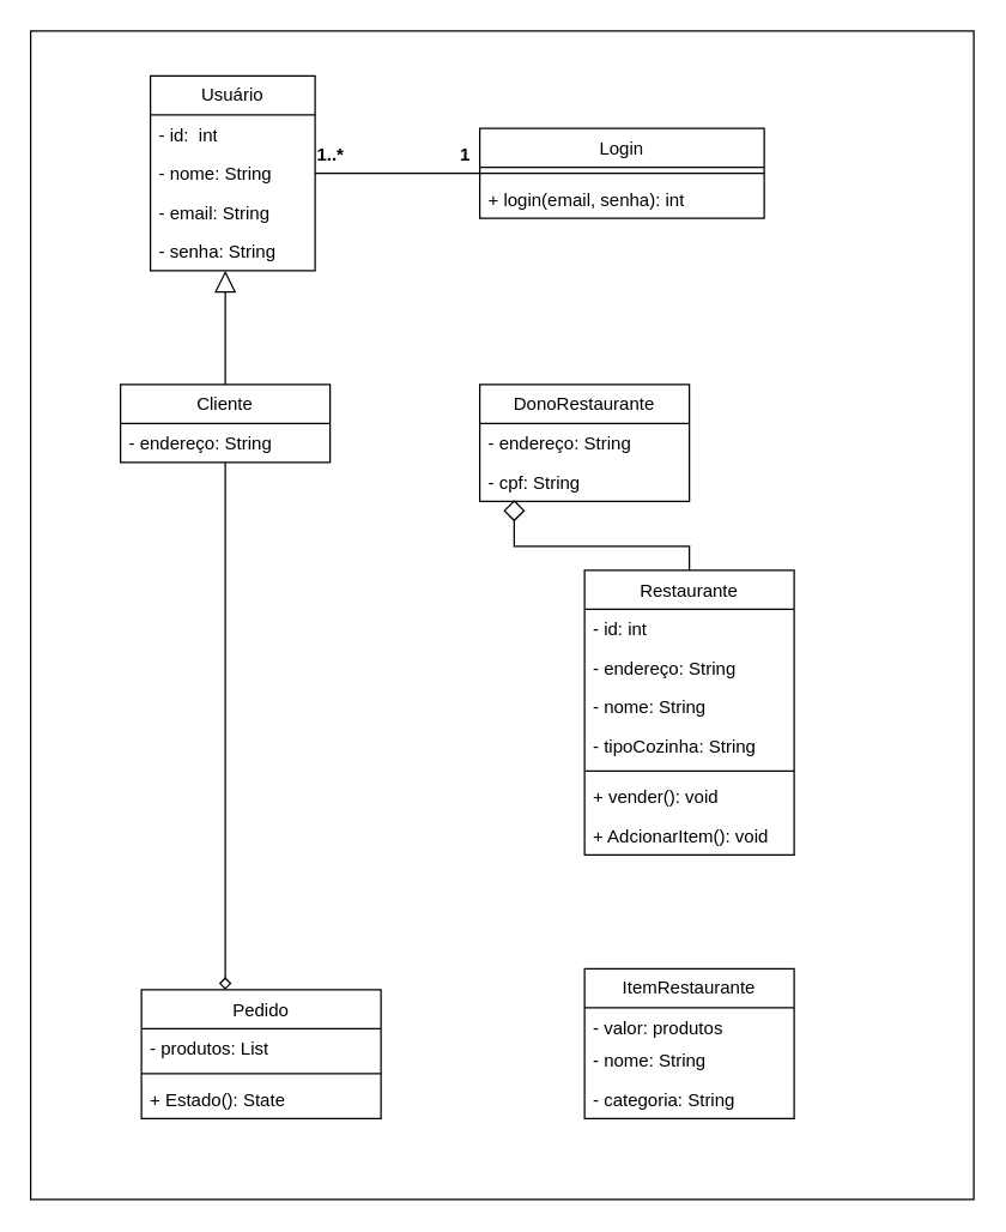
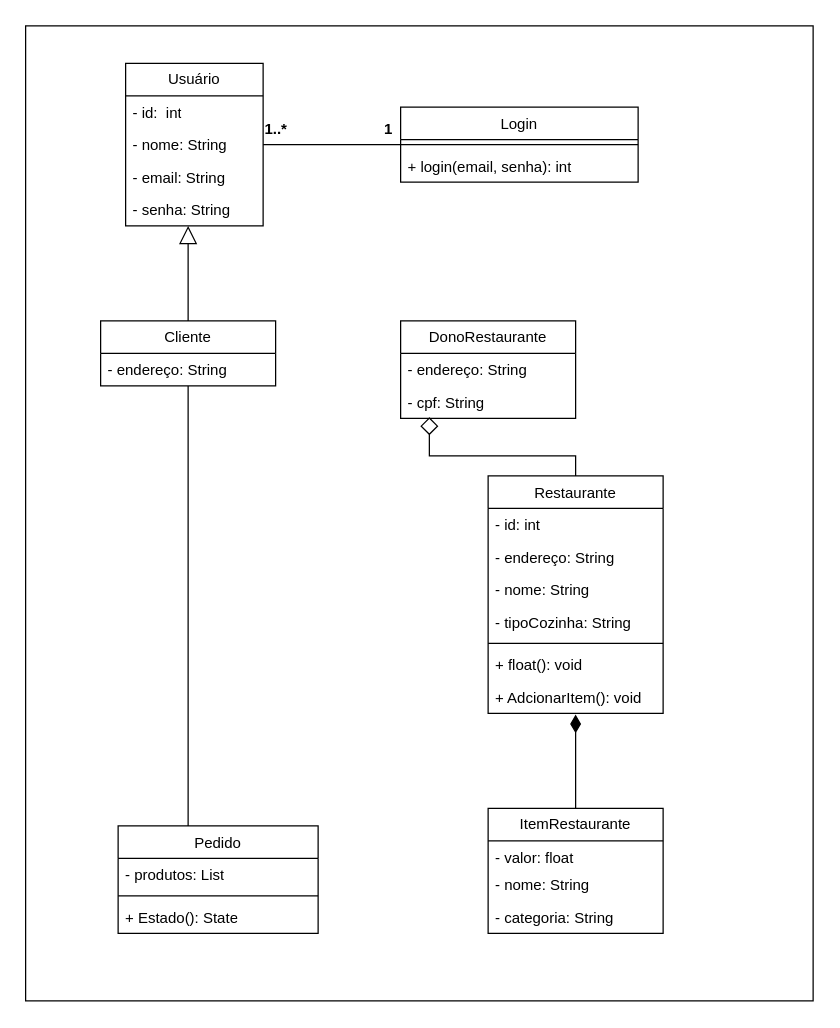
- <mxCell id="24" value="+ vender(): void" style="text;strokeColor=none;fillColor=none;align=left;verticalAlign=top;spacingLeft=4;spacingRight=4;overflow=hidden;rotatable=0;points=[[0,0.5],[1,0.5]];portConstraint=eastwest;whiteSpace=wrap;html=1;" parent="18" vertex="1"><mxGeometry y="138" width="140" height="26" as="geometry" /></mxCell>
+ <mxCell id="24" value="+ float(): void" style="text;strokeColor=none;fillColor=none;align=left;verticalAlign=top;spacingLeft=4;spacingRight=4;overflow=hidden;rotatable=0;points=[[0,0.5],[1,0.5]];portConstraint=eastwest;whiteSpace=wrap;html=1;" parent="18" vertex="1"><mxGeometry y="138" width="140" height="26" as="geometry" /></mxCell>
+ <mxCell id="37" style="edgeStyle=orthogonalEdgeStyle;rounded=0;orthogonalLoop=1;jettySize=auto;html=1;exitX=0.5;exitY=0;exitDx=0;exitDy=0;entryX=0.5;entryY=1.038;entryDx=0;entryDy=0;entryPerimeter=0;endSize=12;endArrow=diamondThin;endFill=1;" parent="1" source="26" target="25" edge="1"><mxGeometry relative="1" as="geometry"><Array as="points"><mxPoint x="460" y="630" /><mxPoint x="460" y="630" /></Array></mxGeometry></mxCell>
- <mxCell id="8" style="edgeStyle=orthogonalEdgeStyle;rounded=0;orthogonalLoop=1;jettySize=auto;html=1;endArrow=diamond;endFill=0;" parent="1" source="10" target="30" edge="1"><mxGeometry relative="1" as="geometry"><Array as="points"><mxPoint x="150" y="510" /><mxPoint x="150" y="510" /></Array></mxGeometry></mxCell>
+ <mxCell id="8" style="edgeStyle=orthogonalEdgeStyle;rounded=0;orthogonalLoop=1;jettySize=auto;html=1;endArrow=none;endFill=0;" parent="1" source="10" target="30" edge="1"><mxGeometry relative="1" as="geometry"><Array as="points"><mxPoint x="150" y="510" /><mxPoint x="150" y="510" /></Array></mxGeometry></mxCell>
- <mxCell id="27" value="- valor: produtos" style="text;strokeColor=none;fillColor=none;align=left;verticalAlign=top;spacingLeft=4;spacingRight=4;overflow=hidden;rotatable=0;points=[[0,0.5],[1,0.5]];portConstraint=eastwest;whiteSpace=wrap;html=1;" parent="26" vertex="1"><mxGeometry y="26" width="140" height="22" as="geometry" /></mxCell>
+ <mxCell id="27" value="- valor: float" style="text;strokeColor=none;fillColor=none;align=left;verticalAlign=top;spacingLeft=4;spacingRight=4;overflow=hidden;rotatable=0;points=[[0,0.5],[1,0.5]];portConstraint=eastwest;whiteSpace=wrap;html=1;" parent="26" vertex="1"><mxGeometry y="26" width="140" height="22" as="geometry" /></mxCell>
